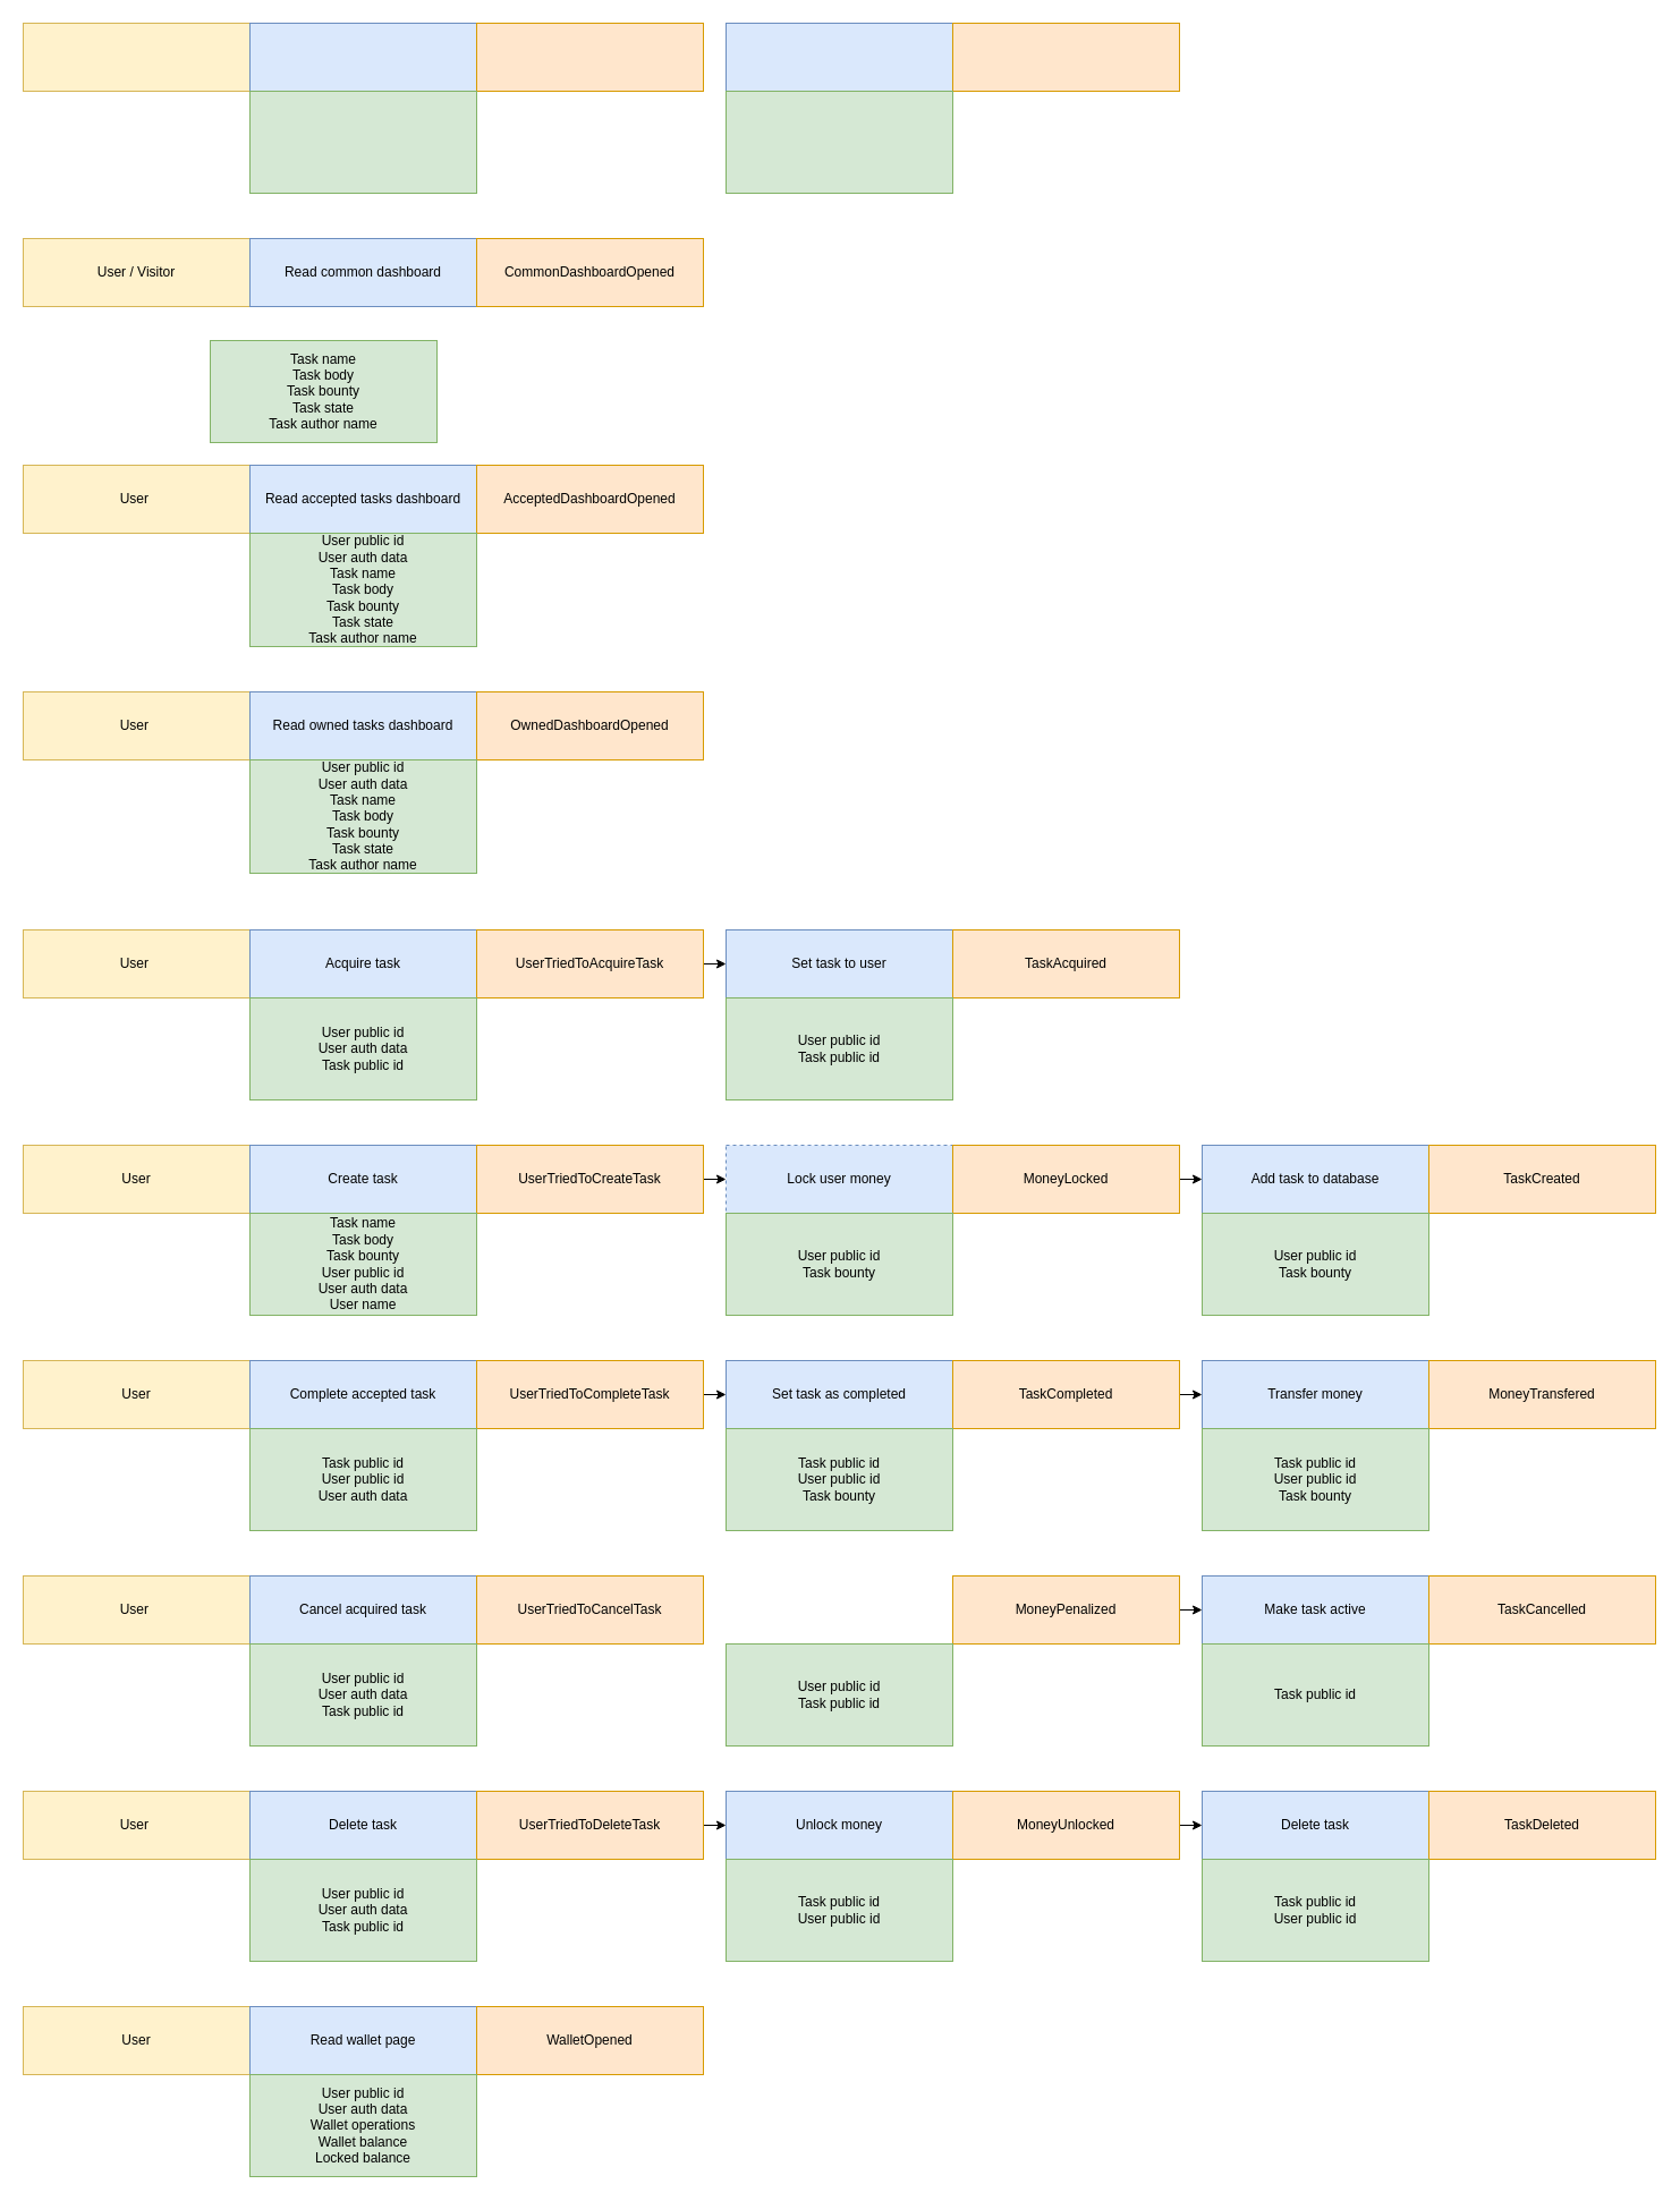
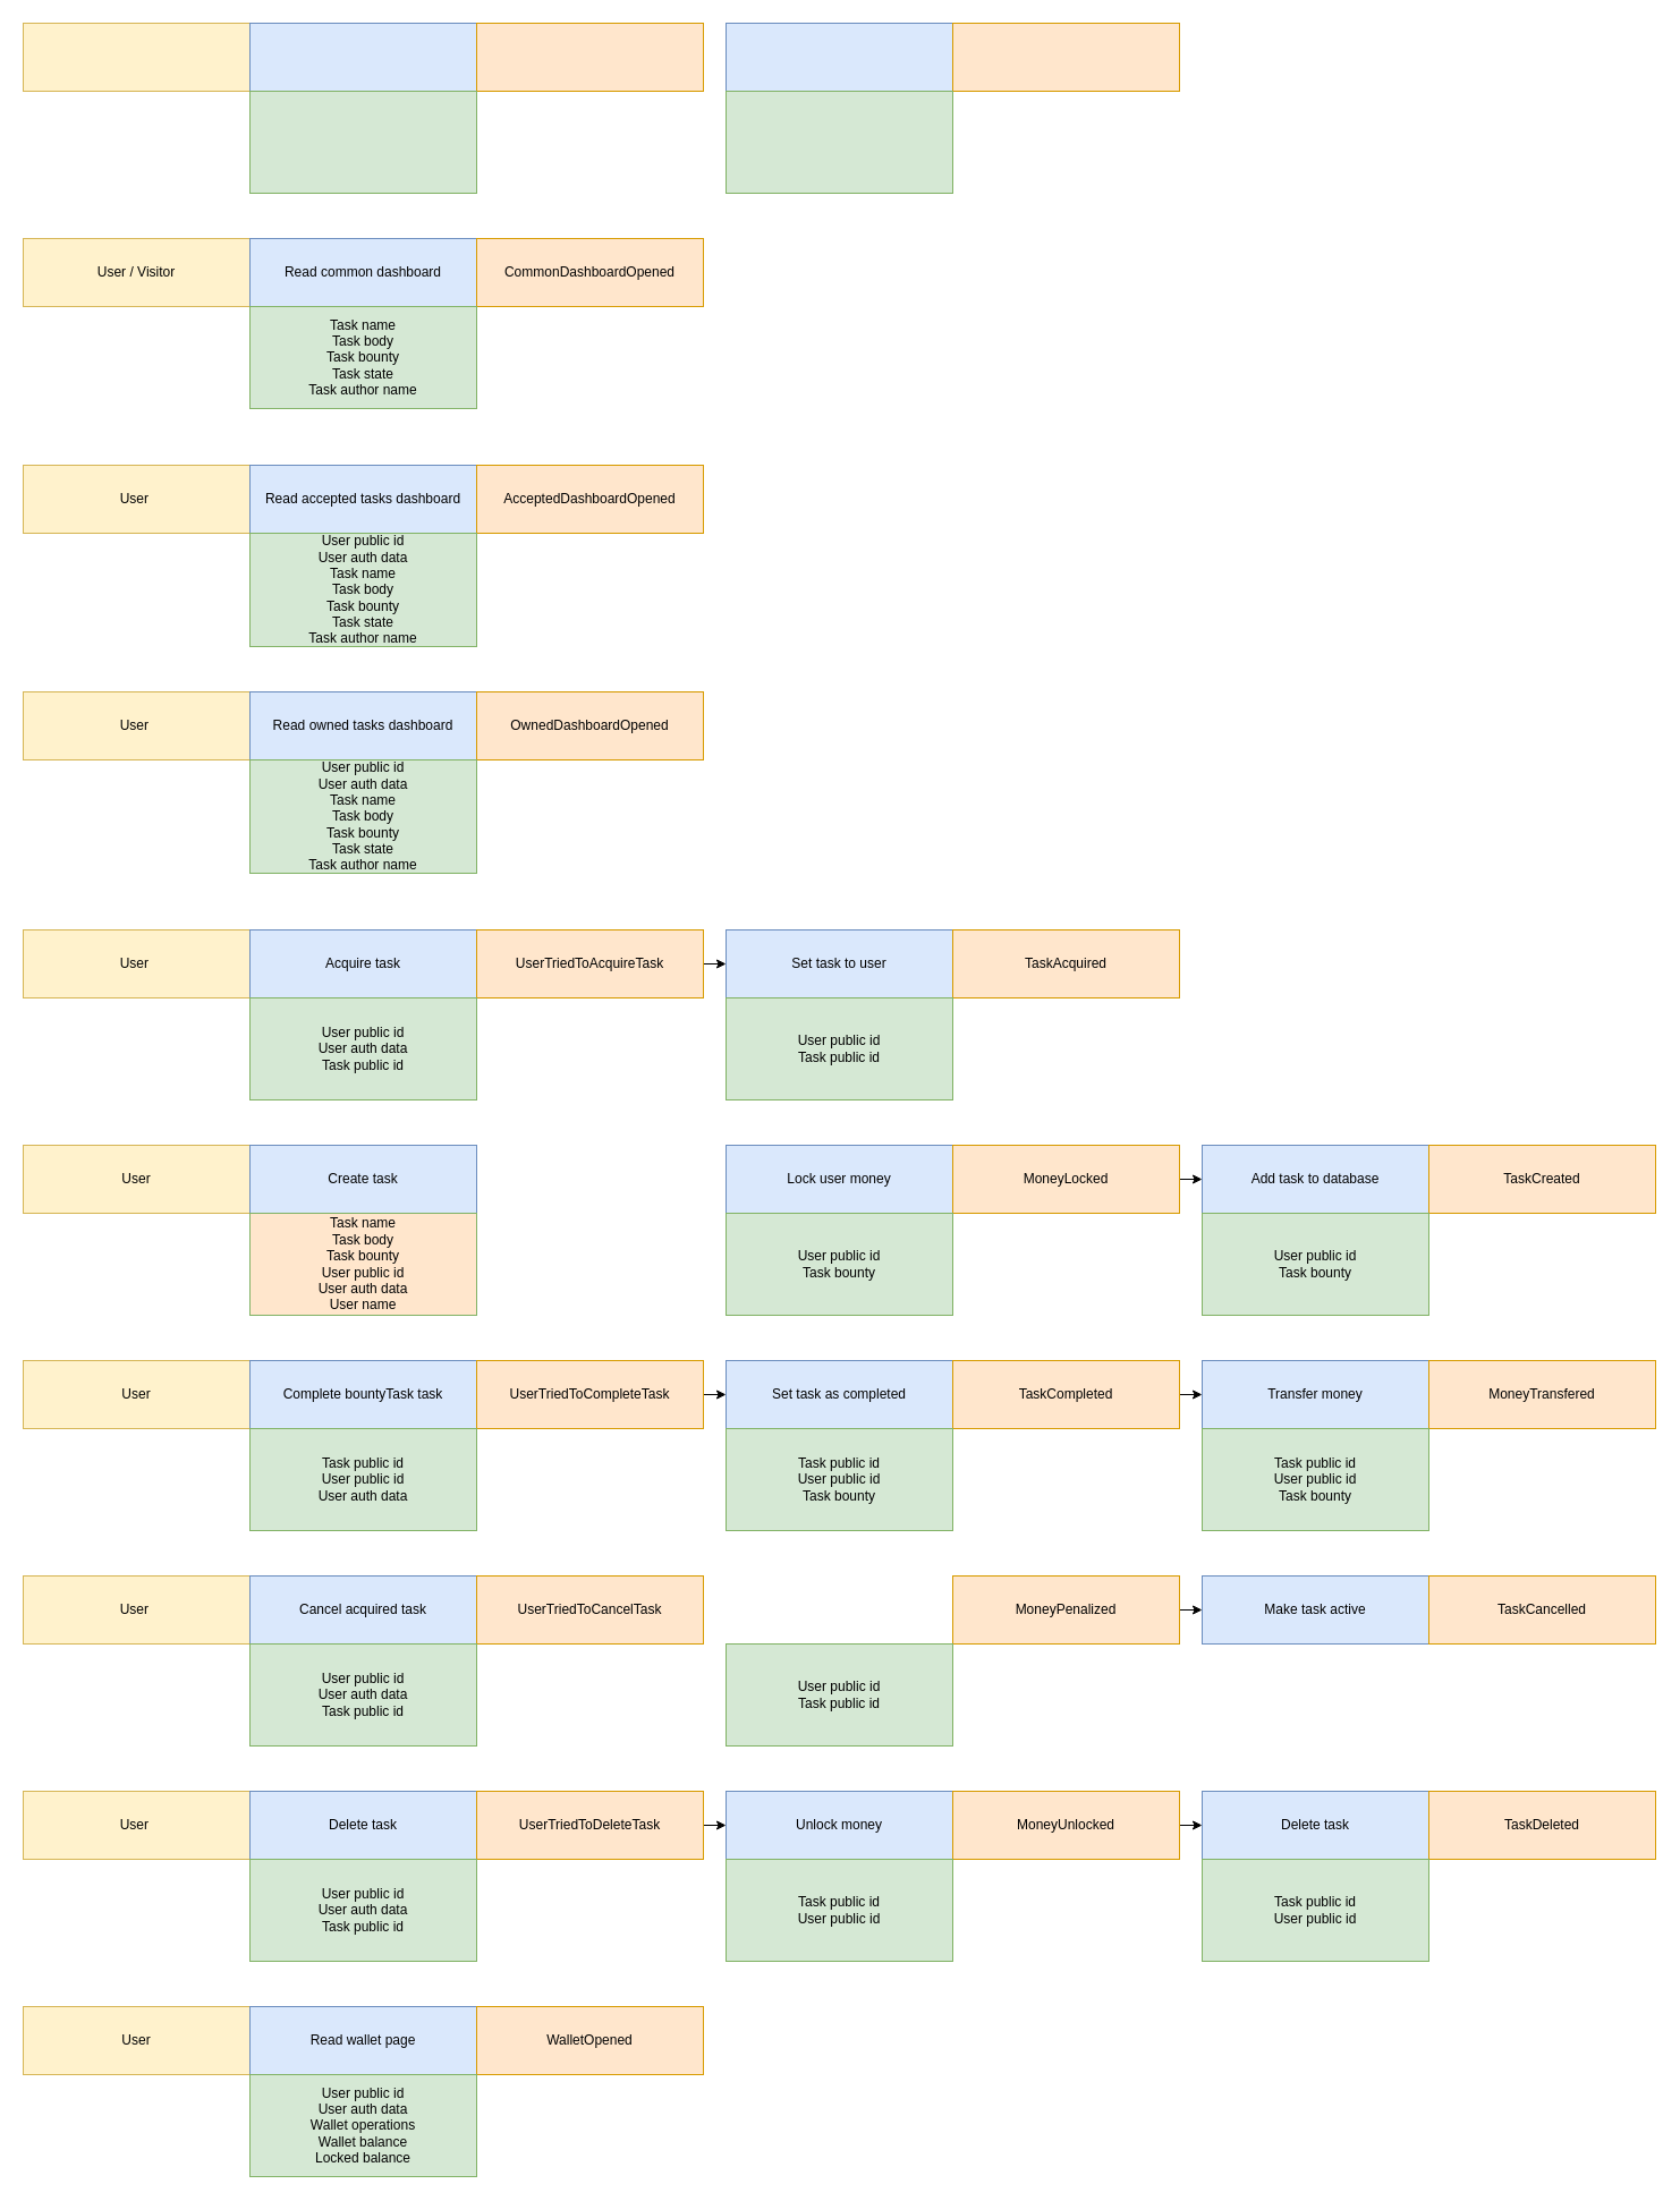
- <mxCell id="5" value="Task name&lt;br style=&quot;border-color: var(--border-color);&quot;&gt;Task body&lt;br style=&quot;border-color: var(--border-color);&quot;&gt;Task bounty&lt;br style=&quot;border-color: var(--border-color);&quot;&gt;Task state&lt;br style=&quot;border-color: var(--border-color);&quot;&gt;Task author name" style="rounded=0;whiteSpace=wrap;html=1;fillColor=#d5e8d4;strokeColor=#82b366;" parent="1" vertex="1"><mxGeometry x="185" y="300" width="200" height="90" as="geometry" /></mxCell>
+ <mxCell id="5" value="Task name&lt;br style=&quot;border-color: var(--border-color);&quot;&gt;Task body&lt;br style=&quot;border-color: var(--border-color);&quot;&gt;Task bounty&lt;br style=&quot;border-color: var(--border-color);&quot;&gt;Task state&lt;br style=&quot;border-color: var(--border-color);&quot;&gt;Task author name" style="rounded=0;whiteSpace=wrap;html=1;fillColor=#d5e8d4;strokeColor=#82b366;" parent="1" vertex="1"><mxGeometry x="220" y="270" width="200" height="90" as="geometry" /></mxCell>
- <mxCell id="24" value="UserTriedToCreateTask" style="rounded=0;whiteSpace=wrap;html=1;fillColor=#ffe6cc;strokeColor=#d79b00;" parent="1" vertex="1"><mxGeometry x="420" y="1010" width="200" height="60" as="geometry" /></mxCell>
- <mxCell id="23" style="edgeStyle=orthogonalEdgeStyle;rounded=0;orthogonalLoop=1;jettySize=auto;html=1;exitX=1;exitY=0.5;exitDx=0;exitDy=0;entryX=0;entryY=0.5;entryDx=0;entryDy=0;" parent="1" source="24" target="42" edge="1"><mxGeometry relative="1" as="geometry" /></mxCell>
- <mxCell id="42" value="Lock user money" style="rounded=0;whiteSpace=wrap;html=1;fillColor=#dae8fc;strokeColor=#6c8ebf;dashed=1;" parent="1" vertex="1"><mxGeometry x="640" y="1010" width="200" height="60" as="geometry" /></mxCell>
+ <mxCell id="42" value="Lock user money" style="rounded=0;whiteSpace=wrap;html=1;fillColor=#dae8fc;strokeColor=#6c8ebf;" parent="1" vertex="1"><mxGeometry x="640" y="1010" width="200" height="60" as="geometry" /></mxCell>
- <mxCell id="25" value="Task name&lt;br&gt;Task body&lt;br&gt;Task bounty&lt;br&gt;User public id&lt;br&gt;User auth data&lt;br&gt;User name" style="rounded=0;whiteSpace=wrap;html=1;fillColor=#d5e8d4;strokeColor=#82b366;" parent="1" vertex="1"><mxGeometry x="220" y="1070" width="200" height="90" as="geometry" /></mxCell>
+ <mxCell id="25" value="Task name&lt;br&gt;Task body&lt;br&gt;Task bounty&lt;br&gt;User public id&lt;br&gt;User auth data&lt;br&gt;User name" style="rounded=0;whiteSpace=wrap;html=1;fillColor=#ffe6cc;strokeColor=#82b366;" parent="1" vertex="1"><mxGeometry x="220" y="1070" width="200" height="90" as="geometry" /></mxCell>
- <mxCell id="27" value="Complete accepted task" style="rounded=0;whiteSpace=wrap;html=1;fillColor=#dae8fc;strokeColor=#6c8ebf;" parent="1" vertex="1"><mxGeometry x="220" y="1200" width="200" height="60" as="geometry" /></mxCell>
+ <mxCell id="27" value="Complete bountyTask task" style="rounded=0;whiteSpace=wrap;html=1;fillColor=#dae8fc;strokeColor=#6c8ebf;" parent="1" vertex="1"><mxGeometry x="220" y="1200" width="200" height="60" as="geometry" /></mxCell>
- <mxCell id="55" value="Task public id" style="rounded=0;whiteSpace=wrap;html=1;fillColor=#d5e8d4;strokeColor=#82b366;" parent="1" vertex="1"><mxGeometry x="1060" y="1450" width="200" height="90" as="geometry" /></mxCell>
